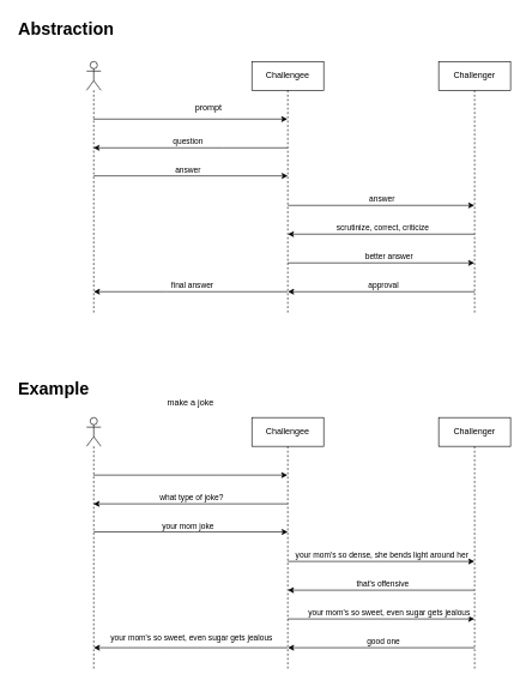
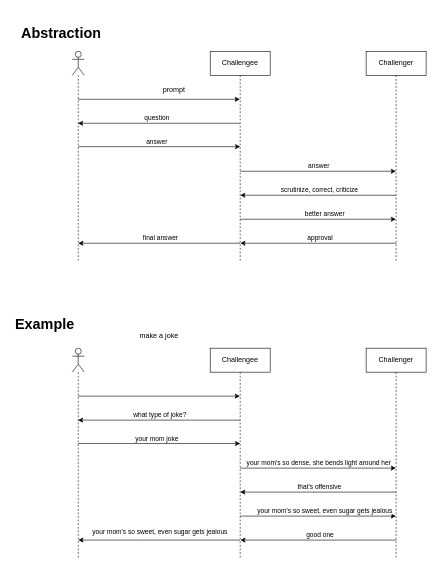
- <mxCell id="2" value="&lt;h1&gt;Abstraction&lt;/h1&gt;" style="text;html=1;strokeColor=none;fillColor=none;spacing=5;spacingTop=-20;whiteSpace=wrap;overflow=hidden;rounded=0;" parent="1" vertex="1"><mxGeometry x="20" y="20" width="140" height="40" as="geometry" /></mxCell>
+ <mxCell id="2" value="&lt;h1&gt;Abstraction&lt;/h1&gt;" style="text;html=1;strokeColor=none;fillColor=none;spacing=5;spacingTop=-20;whiteSpace=wrap;overflow=hidden;rounded=0;" parent="1" vertex="1"><mxGeometry x="30" y="35" width="140" height="40" as="geometry" /></mxCell>
